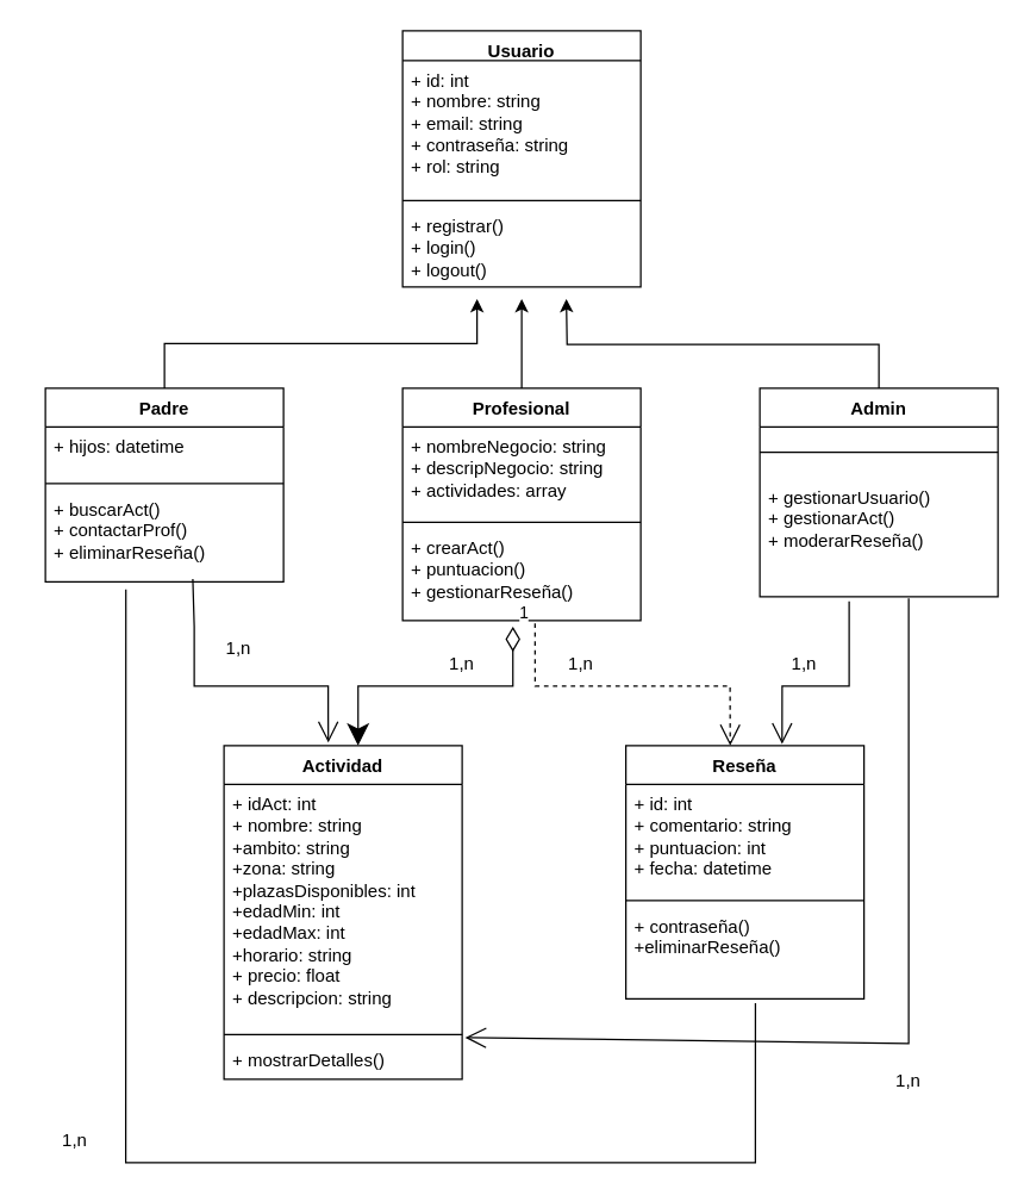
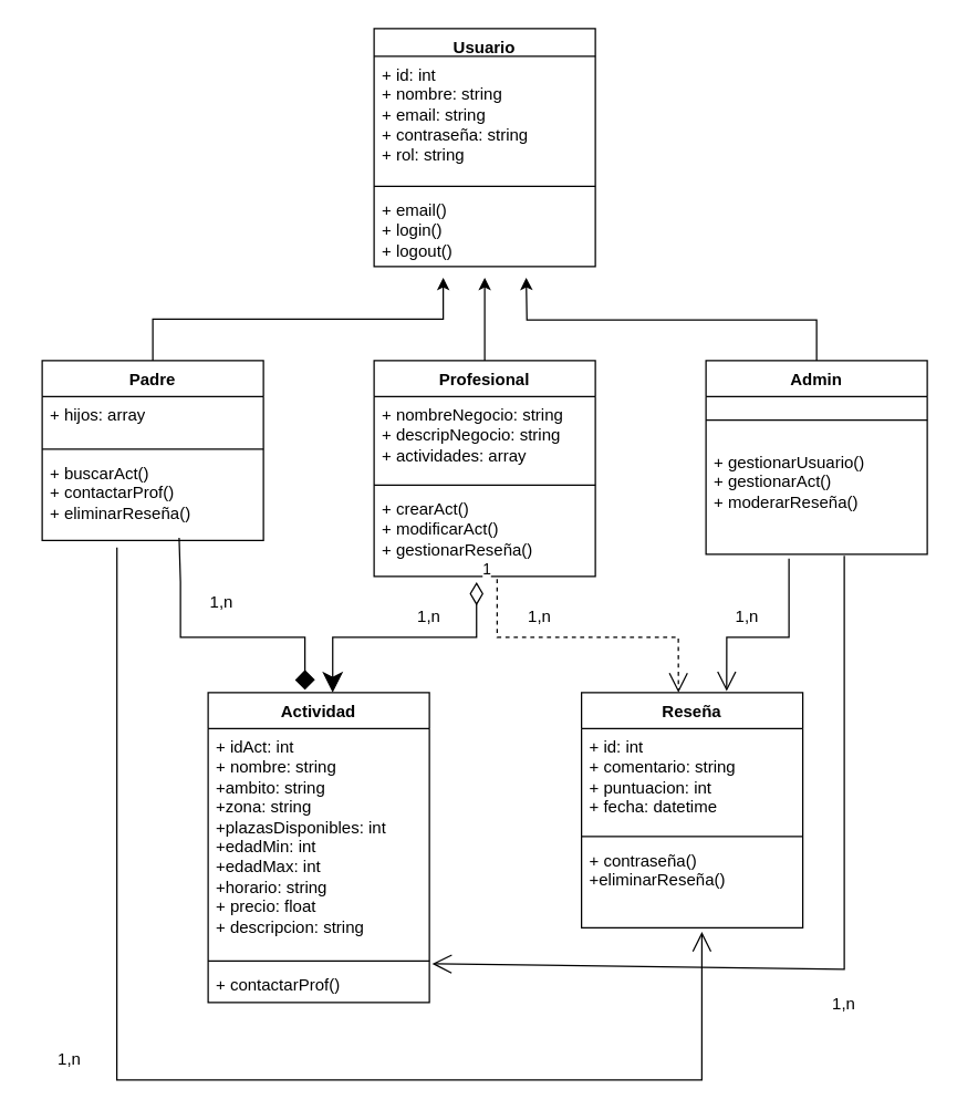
- <mxCell id="5" value="+ registrar()&lt;div&gt;+ login()&lt;/div&gt;&lt;div&gt;+ logout()&lt;/div&gt;" style="text;strokeColor=none;fillColor=none;align=left;verticalAlign=top;spacingLeft=4;spacingRight=4;overflow=hidden;rotatable=0;points=[[0,0.5],[1,0.5]];portConstraint=eastwest;whiteSpace=wrap;html=1;" vertex="1" parent="2"><mxGeometry y="118" width="160" height="54" as="geometry" /></mxCell>
+ <mxCell id="5" value="+ email()&lt;div&gt;+ login()&lt;/div&gt;&lt;div&gt;+ logout()&lt;/div&gt;" style="text;strokeColor=none;fillColor=none;align=left;verticalAlign=top;spacingLeft=4;spacingRight=4;overflow=hidden;rotatable=0;points=[[0,0.5],[1,0.5]];portConstraint=eastwest;whiteSpace=wrap;html=1;" vertex="1" parent="2"><mxGeometry y="118" width="160" height="54" as="geometry" /></mxCell>
- <mxCell id="25" value="+ hijos: datetime" style="text;strokeColor=none;fillColor=none;align=left;verticalAlign=top;spacingLeft=4;spacingRight=4;overflow=hidden;rotatable=0;points=[[0,0.5],[1,0.5]];portConstraint=eastwest;whiteSpace=wrap;html=1;" vertex="1" parent="24"><mxGeometry y="26" width="160" height="34" as="geometry" /></mxCell>
+ <mxCell id="25" value="+ hijos: array" style="text;strokeColor=none;fillColor=none;align=left;verticalAlign=top;spacingLeft=4;spacingRight=4;overflow=hidden;rotatable=0;points=[[0,0.5],[1,0.5]];portConstraint=eastwest;whiteSpace=wrap;html=1;" vertex="1" parent="24"><mxGeometry y="26" width="160" height="34" as="geometry" /></mxCell>
- <mxCell id="14" value="+ crearAct()&lt;div&gt;+ puntuacion()&lt;/div&gt;&lt;div&gt;+ gestionarReseña()&lt;/div&gt;" style="text;strokeColor=none;fillColor=none;align=left;verticalAlign=top;spacingLeft=4;spacingRight=4;overflow=hidden;rotatable=0;points=[[0,0.5],[1,0.5]];portConstraint=eastwest;whiteSpace=wrap;html=1;" vertex="1" parent="11"><mxGeometry y="94" width="160" height="62" as="geometry" /></mxCell>
+ <mxCell id="14" value="+ crearAct()&lt;div&gt;+ modificarAct()&lt;/div&gt;&lt;div&gt;+ gestionarReseña()&lt;/div&gt;" style="text;strokeColor=none;fillColor=none;align=left;verticalAlign=top;spacingLeft=4;spacingRight=4;overflow=hidden;rotatable=0;points=[[0,0.5],[1,0.5]];portConstraint=eastwest;whiteSpace=wrap;html=1;" vertex="1" parent="11"><mxGeometry y="94" width="160" height="62" as="geometry" /></mxCell>
- <mxCell id="28" value="" style="endArrow=open;endFill=1;endSize=12;html=1;rounded=0;entryX=0.438;entryY=-0.009;entryDx=0;entryDy=0;entryPerimeter=0;exitX=0.619;exitY=0.968;exitDx=0;exitDy=0;exitPerimeter=0;" edge="1" parent="1" source="27" target="19"><mxGeometry width="160" relative="1" as="geometry"><mxPoint x="130" y="400" as="sourcePoint" /><mxPoint x="590" y="470" as="targetPoint" /><Array as="points"><mxPoint x="130" y="420" /><mxPoint x="130" y="460" /><mxPoint x="220" y="460" /><mxPoint x="220" y="480" /></Array></mxGeometry></mxCell>
+ <mxCell id="28" value="" style="endArrow=diamond;endFill=1;endSize=12;html=1;rounded=0;entryX=0.438;entryY=-0.009;entryDx=0;entryDy=0;entryPerimeter=0;exitX=0.619;exitY=0.968;exitDx=0;exitDy=0;exitPerimeter=0;" edge="1" parent="1" source="27" target="19"><mxGeometry width="160" relative="1" as="geometry"><mxPoint x="130" y="400" as="sourcePoint" /><mxPoint x="590" y="470" as="targetPoint" /><Array as="points"><mxPoint x="130" y="420" /><mxPoint x="130" y="460" /><mxPoint x="220" y="460" /><mxPoint x="220" y="480" /></Array></mxGeometry></mxCell>
- <mxCell id="31" value="" style="endArrow=none;endFill=1;endSize=12;html=1;rounded=0;entryX=0.544;entryY=1.048;entryDx=0;entryDy=0;entryPerimeter=0;exitX=0.338;exitY=1.081;exitDx=0;exitDy=0;exitPerimeter=0;" edge="1" parent="1" source="27" target="9"><mxGeometry width="160" relative="1" as="geometry"><mxPoint x="110" y="780" as="sourcePoint" /><mxPoint x="510" y="780" as="targetPoint" /><Array as="points"><mxPoint x="84" y="780" /><mxPoint x="507" y="780" /></Array></mxGeometry></mxCell>
+ <mxCell id="31" value="" style="endArrow=open;endFill=1;endSize=12;html=1;rounded=0;entryX=0.544;entryY=1.048;entryDx=0;entryDy=0;entryPerimeter=0;exitX=0.338;exitY=1.081;exitDx=0;exitDy=0;exitPerimeter=0;" edge="1" parent="1" source="27" target="9"><mxGeometry width="160" relative="1" as="geometry"><mxPoint x="110" y="780" as="sourcePoint" /><mxPoint x="510" y="780" as="targetPoint" /><Array as="points"><mxPoint x="84" y="780" /><mxPoint x="507" y="780" /></Array></mxGeometry></mxCell>
- <mxCell id="22" value="+ mostrarDetalles()" style="text;strokeColor=none;fillColor=none;align=left;verticalAlign=top;spacingLeft=4;spacingRight=4;overflow=hidden;rotatable=0;points=[[0,0.5],[1,0.5]];portConstraint=eastwest;whiteSpace=wrap;html=1;" vertex="1" parent="19"><mxGeometry y="198" width="160" height="26" as="geometry" /></mxCell>
+ <mxCell id="22" value="+ contactarProf()" style="text;strokeColor=none;fillColor=none;align=left;verticalAlign=top;spacingLeft=4;spacingRight=4;overflow=hidden;rotatable=0;points=[[0,0.5],[1,0.5]];portConstraint=eastwest;whiteSpace=wrap;html=1;" vertex="1" parent="19"><mxGeometry y="198" width="160" height="26" as="geometry" /></mxCell>
